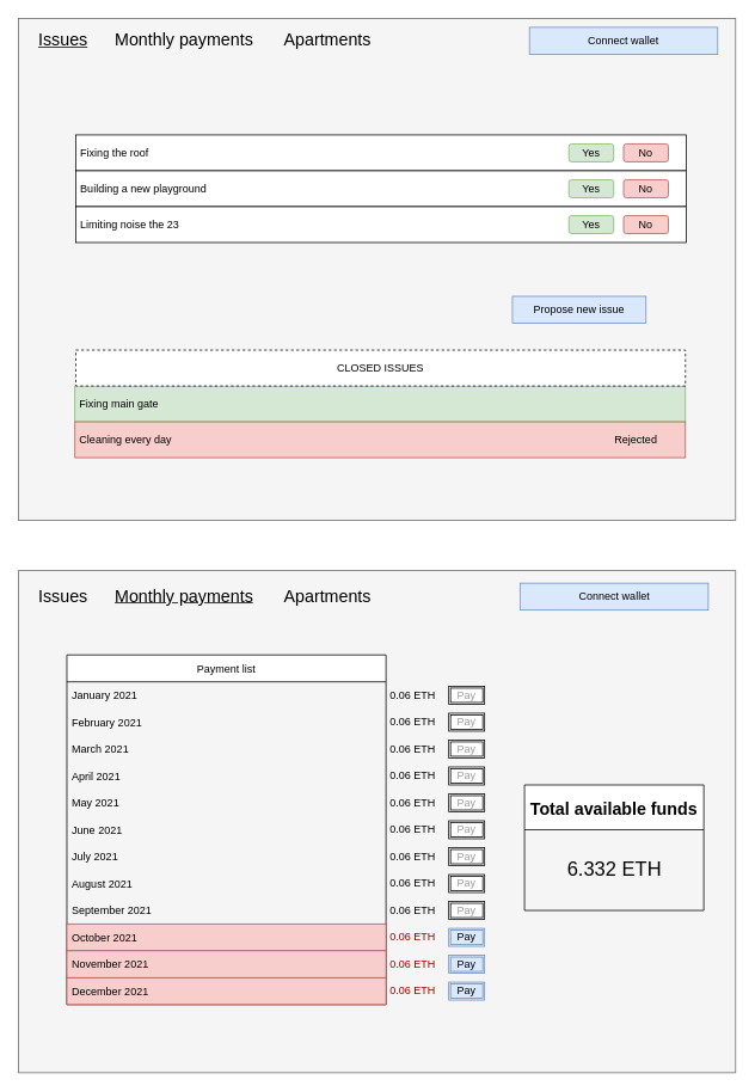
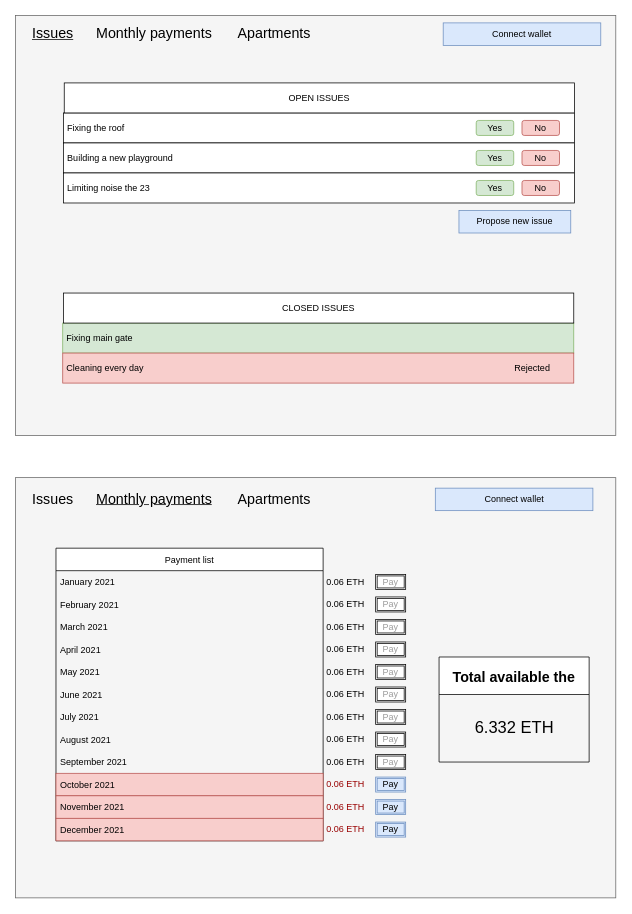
+ <mxCell id="14" value="OPEN ISSUES" style="rounded=0;whiteSpace=wrap;html=1;" vertex="1" parent="1"><mxGeometry x="85" y="110" width="680" height="40" as="geometry" /></mxCell>
- <mxCell id="5" value="Propose new issue" style="rounded=0;whiteSpace=wrap;html=1;fillColor=#dae8fc;strokeColor=#6c8ebf;" vertex="1" parent="1"><mxGeometry x="571" y="330" width="149" height="30" as="geometry" /></mxCell>
+ <mxCell id="5" value="Propose new issue" style="rounded=0;whiteSpace=wrap;html=1;fillColor=#dae8fc;strokeColor=#6c8ebf;" vertex="1" parent="1"><mxGeometry x="611" y="280" width="149" height="30" as="geometry" /></mxCell>
- <mxCell id="17" value="CLOSED ISSUES" style="rounded=0;whiteSpace=wrap;html=1;dashed=1;" vertex="1" parent="1"><mxGeometry x="84" y="390" width="680" height="40" as="geometry" /></mxCell>
+ <mxCell id="17" value="CLOSED ISSUES" style="rounded=0;whiteSpace=wrap;html=1;" vertex="1" parent="1"><mxGeometry x="84" y="390" width="680" height="40" as="geometry" /></mxCell>
- <mxCell id="57" value="Total available funds" style="swimlane;fontColor=#000000;fontSize=19;startSize=50;" vertex="1" parent="1"><mxGeometry x="584.5" y="875" width="200" height="140" as="geometry" /></mxCell>
+ <mxCell id="57" value="Total available the" style="swimlane;fontColor=#000000;fontSize=19;startSize=50;" vertex="1" parent="1"><mxGeometry x="584.5" y="875" width="200" height="140" as="geometry" /></mxCell>
